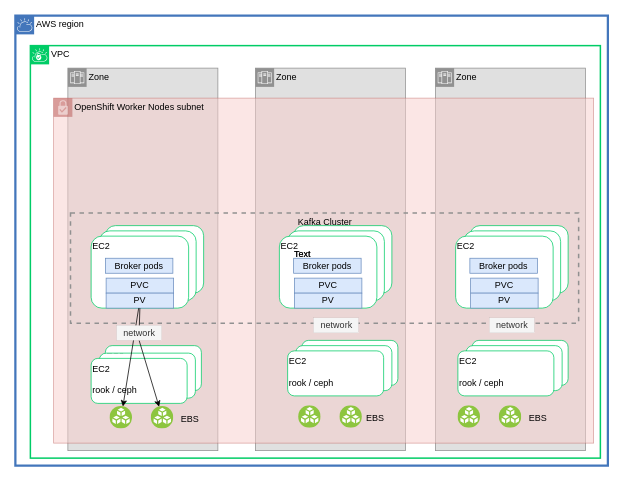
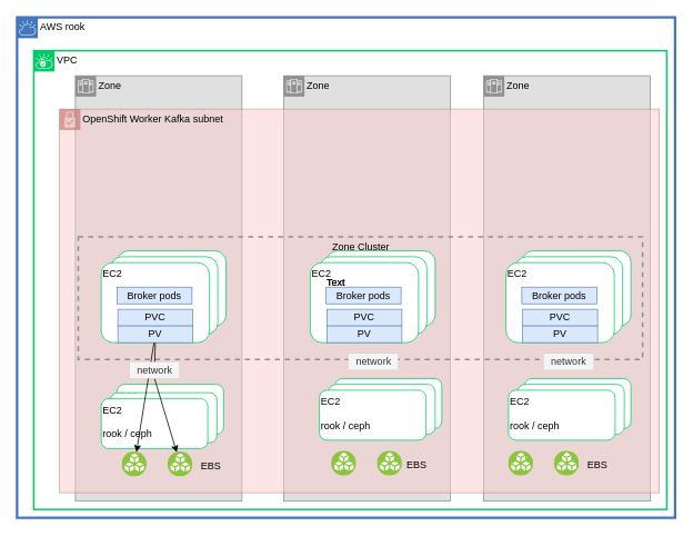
- <mxCell id="2" value="AWS region" style="shape=mxgraph.ibm.box;prType=cloud;fontStyle=0;verticalAlign=top;align=left;spacingLeft=32;spacingTop=4;fillColor=none;rounded=0;whiteSpace=wrap;html=1;strokeColor=#4376BB;strokeWidth=3;dashed=0;container=1;spacing=-4;collapsible=0;expand=0;recursiveResize=0;" parent="1" vertex="1"><mxGeometry x="20" y="20" width="790" height="600" as="geometry" /></mxCell>
+ <mxCell id="2" value="AWS rook" style="shape=mxgraph.ibm.box;prType=cloud;fontStyle=0;verticalAlign=top;align=left;spacingLeft=32;spacingTop=4;fillColor=none;rounded=0;whiteSpace=wrap;html=1;strokeColor=#4376BB;strokeWidth=3;dashed=0;container=1;spacing=-4;collapsible=0;expand=0;recursiveResize=0;" parent="1" vertex="1"><mxGeometry x="20" y="20" width="790" height="600" as="geometry" /></mxCell>
- <mxCell id="7" value="OpenShift Worker Nodes subnet" style="shape=mxgraph.ibm.box;prType=subnet;fontStyle=0;verticalAlign=top;align=left;spacingLeft=32;spacingTop=4;rounded=0;whiteSpace=wrap;html=1;strokeWidth=1;dashed=0;container=1;spacing=-4;collapsible=0;expand=0;recursiveResize=0;opacity=50;fillColor=#f8cecc;strokeColor=#b85450;" parent="6" vertex="1"><mxGeometry x="-19" y="40" width="720" height="460" as="geometry" /></mxCell>
+ <mxCell id="7" value="OpenShift Worker Kafka subnet" style="shape=mxgraph.ibm.box;prType=subnet;fontStyle=0;verticalAlign=top;align=left;spacingLeft=32;spacingTop=4;rounded=0;whiteSpace=wrap;html=1;strokeWidth=1;dashed=0;container=1;spacing=-4;collapsible=0;expand=0;recursiveResize=0;opacity=50;fillColor=#f8cecc;strokeColor=#b85450;" parent="6" vertex="1"><mxGeometry x="-19" y="40" width="720" height="460" as="geometry" /></mxCell>
- <mxCell id="24" value="Kafka Cluster" style="fontStyle=0;verticalAlign=top;align=center;spacingTop=-2;fillColor=none;rounded=0;whiteSpace=wrap;html=1;strokeColor=#919191;strokeWidth=2;dashed=1;container=1;collapsible=0;expand=0;recursiveResize=0;" parent="7" vertex="1"><mxGeometry x="22.5" y="153" width="677.5" height="147" as="geometry" /></mxCell>
+ <mxCell id="24" value="Zone Cluster" style="fontStyle=0;verticalAlign=top;align=center;spacingTop=-2;fillColor=none;rounded=0;whiteSpace=wrap;html=1;strokeColor=#919191;strokeWidth=2;dashed=1;container=1;collapsible=0;expand=0;recursiveResize=0;" parent="7" vertex="1"><mxGeometry x="22.5" y="153" width="677.5" height="147" as="geometry" /></mxCell>
